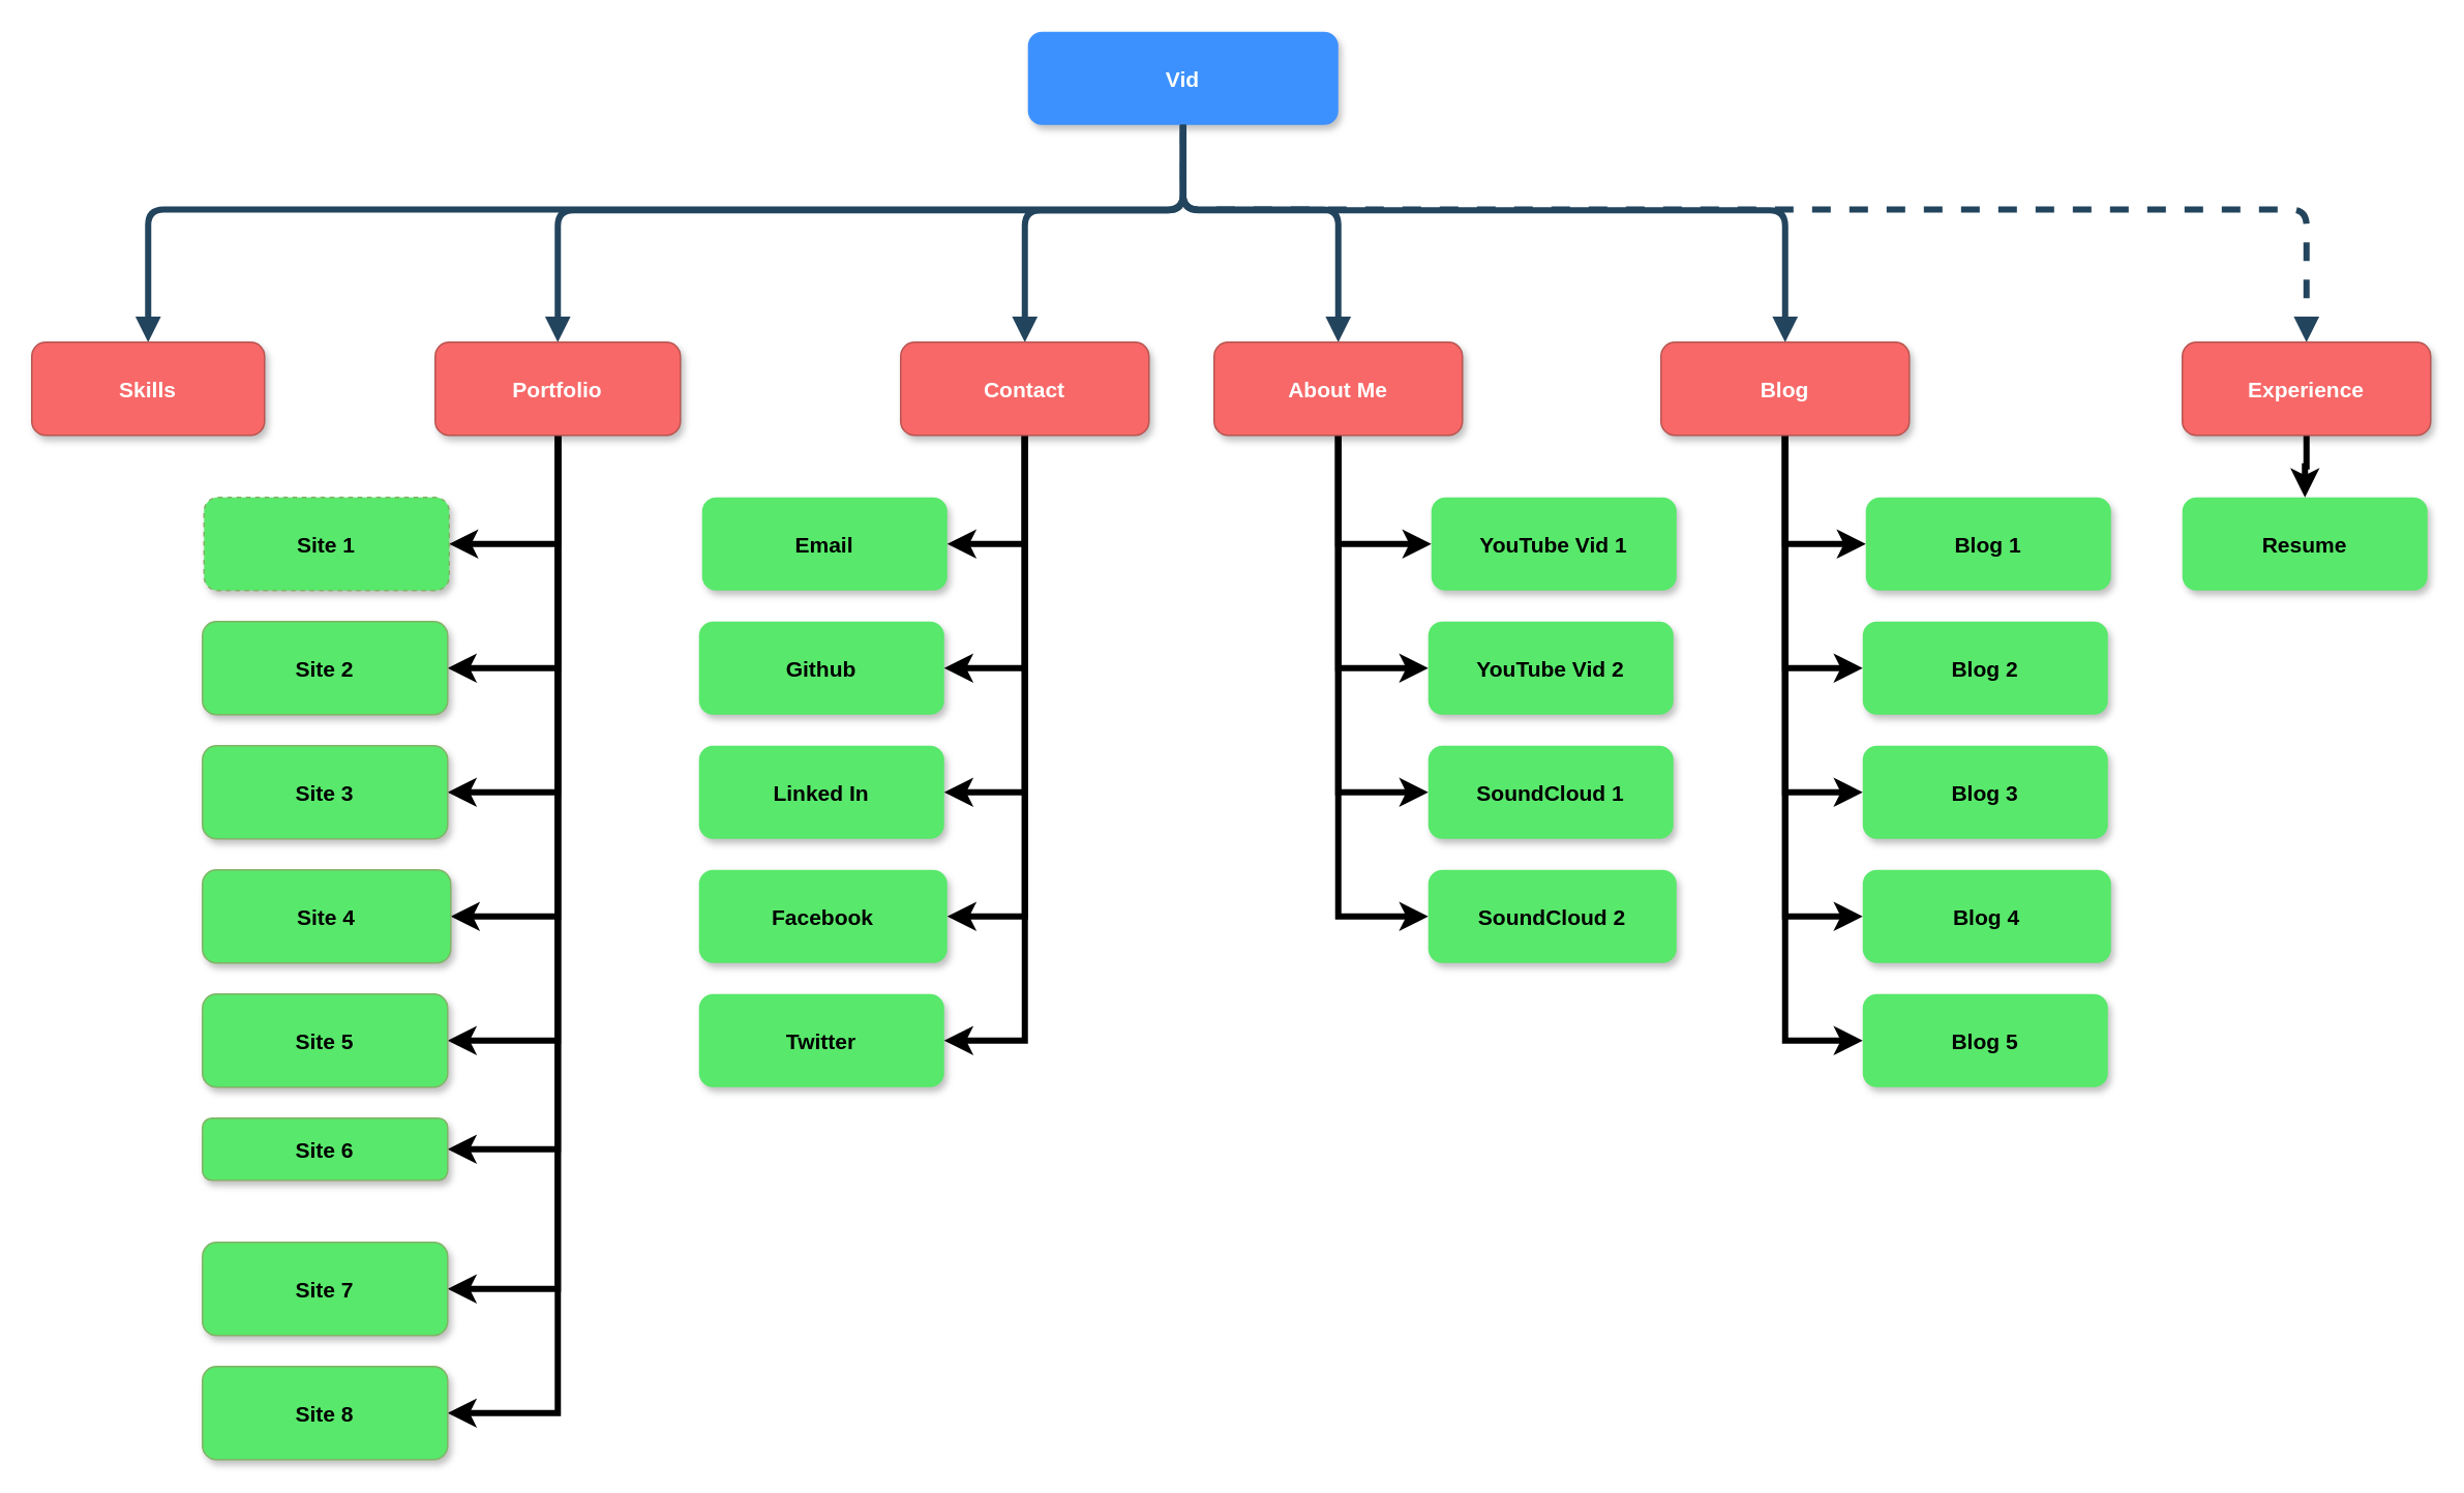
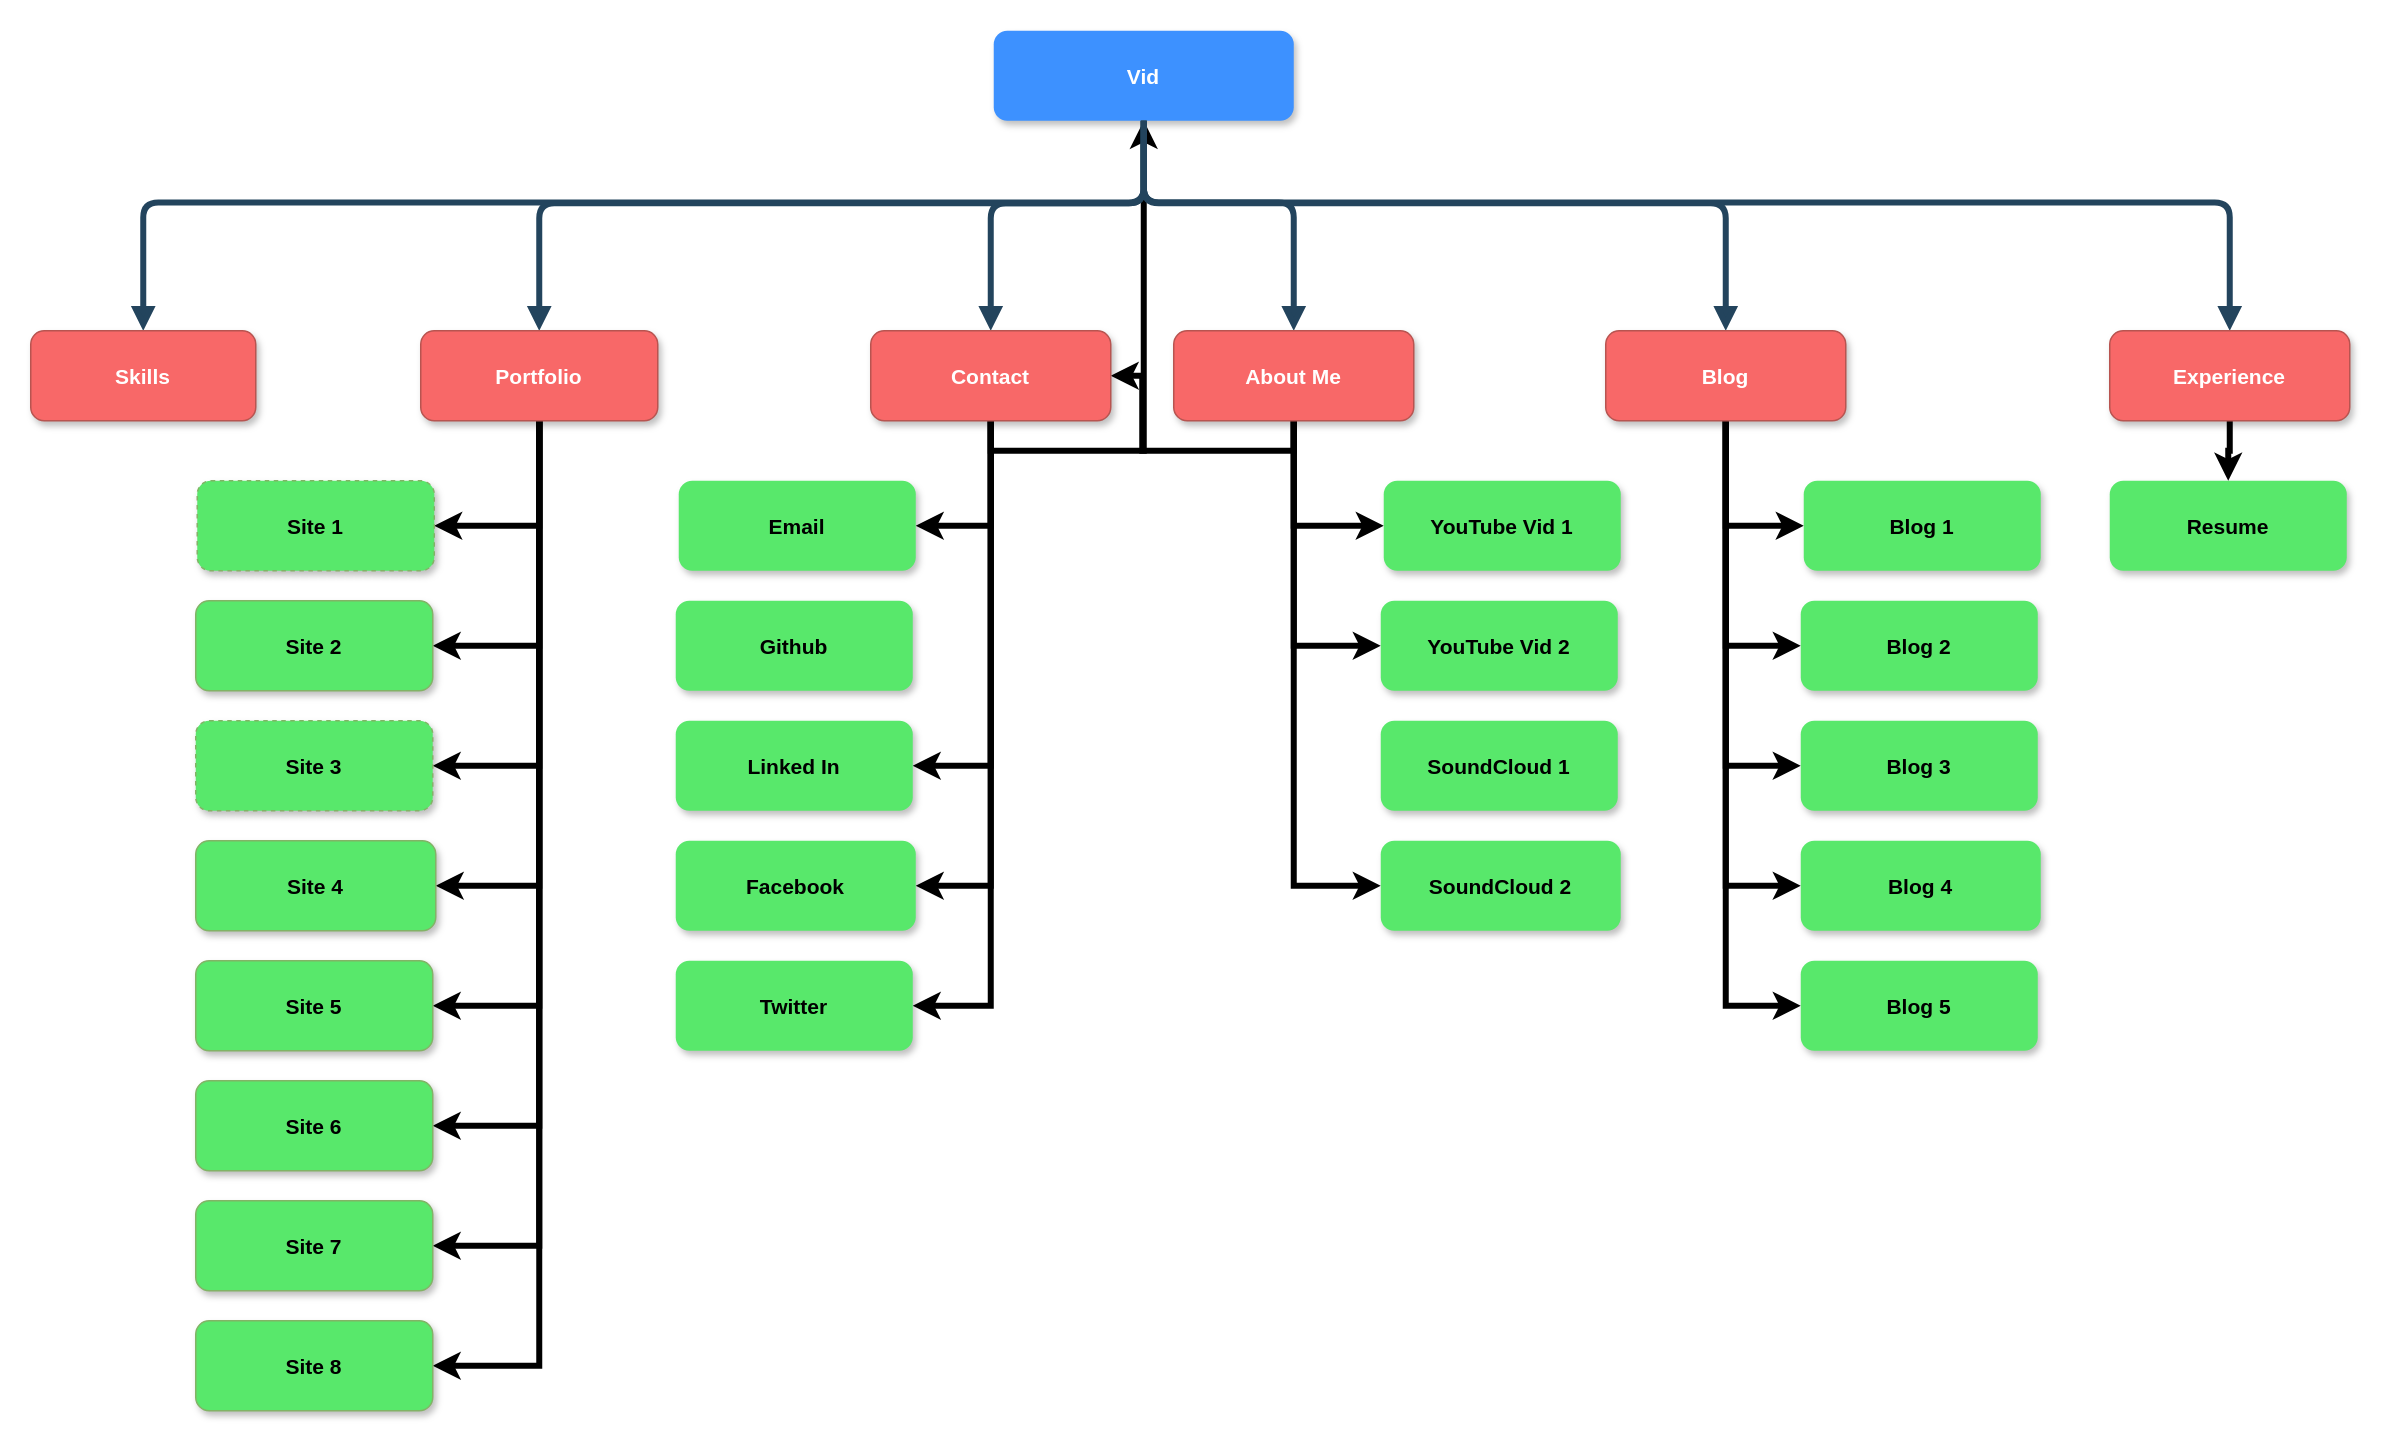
- <mxCell id="22" value="" style="edgeStyle=elbowEdgeStyle;elbow=vertical;strokeWidth=4;endArrow=block;endFill=1;fontStyle=1;strokeColor=#23445D;exitX=0.5;exitY=1;exitDx=0;exitDy=0;entryX=0.5;entryY=0;entryDx=0;entryDy=0;align=center;dashed=1;" edge="1" parent="1" source="2" target="37"><mxGeometry x="-268" y="130" width="100" height="100" as="geometry"><mxPoint x="760" y="80" as="sourcePoint" /><mxPoint x="898" y="270" as="targetPoint" /><Array as="points"><mxPoint x="768" y="134.5" /><mxPoint x="398" y="134.5" /><mxPoint x="398" y="244.5" /><mxPoint x="688" y="110" /></Array></mxGeometry></mxCell>
+ <mxCell id="22" value="" style="edgeStyle=elbowEdgeStyle;elbow=vertical;strokeWidth=4;endArrow=block;endFill=1;fontStyle=1;strokeColor=#23445D;exitX=0.5;exitY=1;exitDx=0;exitDy=0;entryX=0.5;entryY=0;entryDx=0;entryDy=0;align=center;" edge="1" parent="1" source="2" target="37"><mxGeometry x="-268" y="130" width="100" height="100" as="geometry"><mxPoint x="760" y="80" as="sourcePoint" /><mxPoint x="898" y="270" as="targetPoint" /><Array as="points"><mxPoint x="768" y="134.5" /><mxPoint x="398" y="134.5" /><mxPoint x="398" y="244.5" /><mxPoint x="688" y="110" /></Array></mxGeometry></mxCell>
- <mxCell id="19" style="edgeStyle=orthogonalEdgeStyle;rounded=0;orthogonalLoop=1;jettySize=auto;html=1;exitX=0.5;exitY=1;exitDx=0;exitDy=0;entryX=1;entryY=0.5;entryDx=0;entryDy=0;strokeWidth=4;align=center;" edge="1" parent="1" source="36" target="58"><mxGeometry relative="1" as="geometry" /></mxCell>
+ <mxCell id="19" style="edgeStyle=orthogonalEdgeStyle;rounded=0;orthogonalLoop=1;jettySize=auto;html=1;exitX=0.5;exitY=1;exitDx=0;exitDy=0;strokeWidth=4;align=center;" edge="1" parent="1" source="36" target="2"><mxGeometry relative="1" as="geometry" /></mxCell>
- <mxCell id="39" value="Site 3" style="rounded=1;strokeColor=#82b366;shadow=1;fontStyle=1;fontSize=14;fillColor=#58E86B;align=center;" vertex="1" parent="1"><mxGeometry x="130" y="480" width="158" height="60" as="geometry" /></mxCell>
+ <mxCell id="39" value="Site 3" style="rounded=1;strokeColor=#82b366;shadow=1;fontStyle=1;fontSize=14;fillColor=#58E86B;align=center;dashed=1;" vertex="1" parent="1"><mxGeometry x="130" y="480" width="158" height="60" as="geometry" /></mxCell>
- <mxCell id="30" style="edgeStyle=orthogonalEdgeStyle;rounded=0;orthogonalLoop=1;jettySize=auto;html=1;exitX=0.5;exitY=1;exitDx=0;exitDy=0;entryX=0;entryY=0.5;entryDx=0;entryDy=0;fontColor=#000000;strokeWidth=4;align=center;" edge="1" parent="1" source="32" target="47"><mxGeometry relative="1" as="geometry" /></mxCell>
+ <mxCell id="30" style="edgeStyle=orthogonalEdgeStyle;rounded=0;orthogonalLoop=1;jettySize=auto;html=1;exitX=0.5;exitY=1;exitDx=0;exitDy=0;fontColor=#000000;strokeWidth=4;align=center;" edge="1" parent="1" source="32" target="36"><mxGeometry relative="1" as="geometry" /></mxCell>
- <mxCell id="45" value="Site 6" style="rounded=1;strokeColor=#82b366;shadow=1;fontStyle=1;fontSize=14;fillColor=#58E86B;align=center;" vertex="1" parent="1"><mxGeometry x="130" y="720" width="158" height="40" as="geometry" /></mxCell>
+ <mxCell id="45" value="Site 6" style="rounded=1;strokeColor=#82b366;shadow=1;fontStyle=1;fontSize=14;fillColor=#58E86B;align=center;" vertex="1" parent="1"><mxGeometry x="130" y="720" width="158" height="60" as="geometry" /></mxCell>
